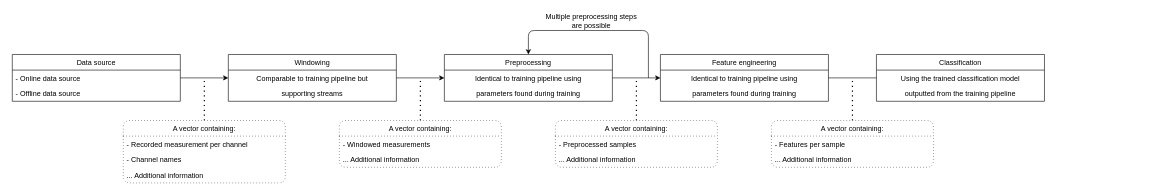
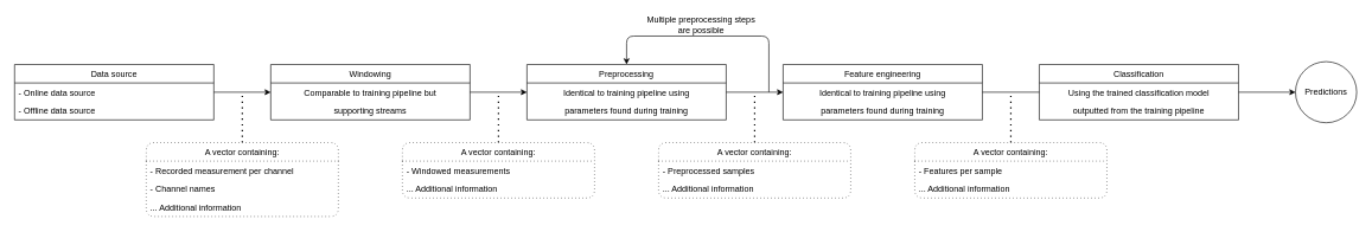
+ <mxCell id="41" style="edgeStyle=orthogonalEdgeStyle;rounded=0;orthogonalLoop=1;jettySize=auto;html=1;exitX=1;exitY=0.5;exitDx=0;exitDy=0;entryX=0;entryY=0.5;entryDx=0;entryDy=0;" edge="1" parent="1" source="31" target="38"><mxGeometry relative="1" as="geometry" /></mxCell>
+ <mxCell id="38" value="Predictions" style="ellipse;whiteSpace=wrap;html=1;aspect=fixed;rounded=1;shadow=0;glass=0;sketch=0;strokeColor=#000000;" parent="1" vertex="1"><mxGeometry x="1820" y="86" width="86" height="86" as="geometry" /></mxCell>
